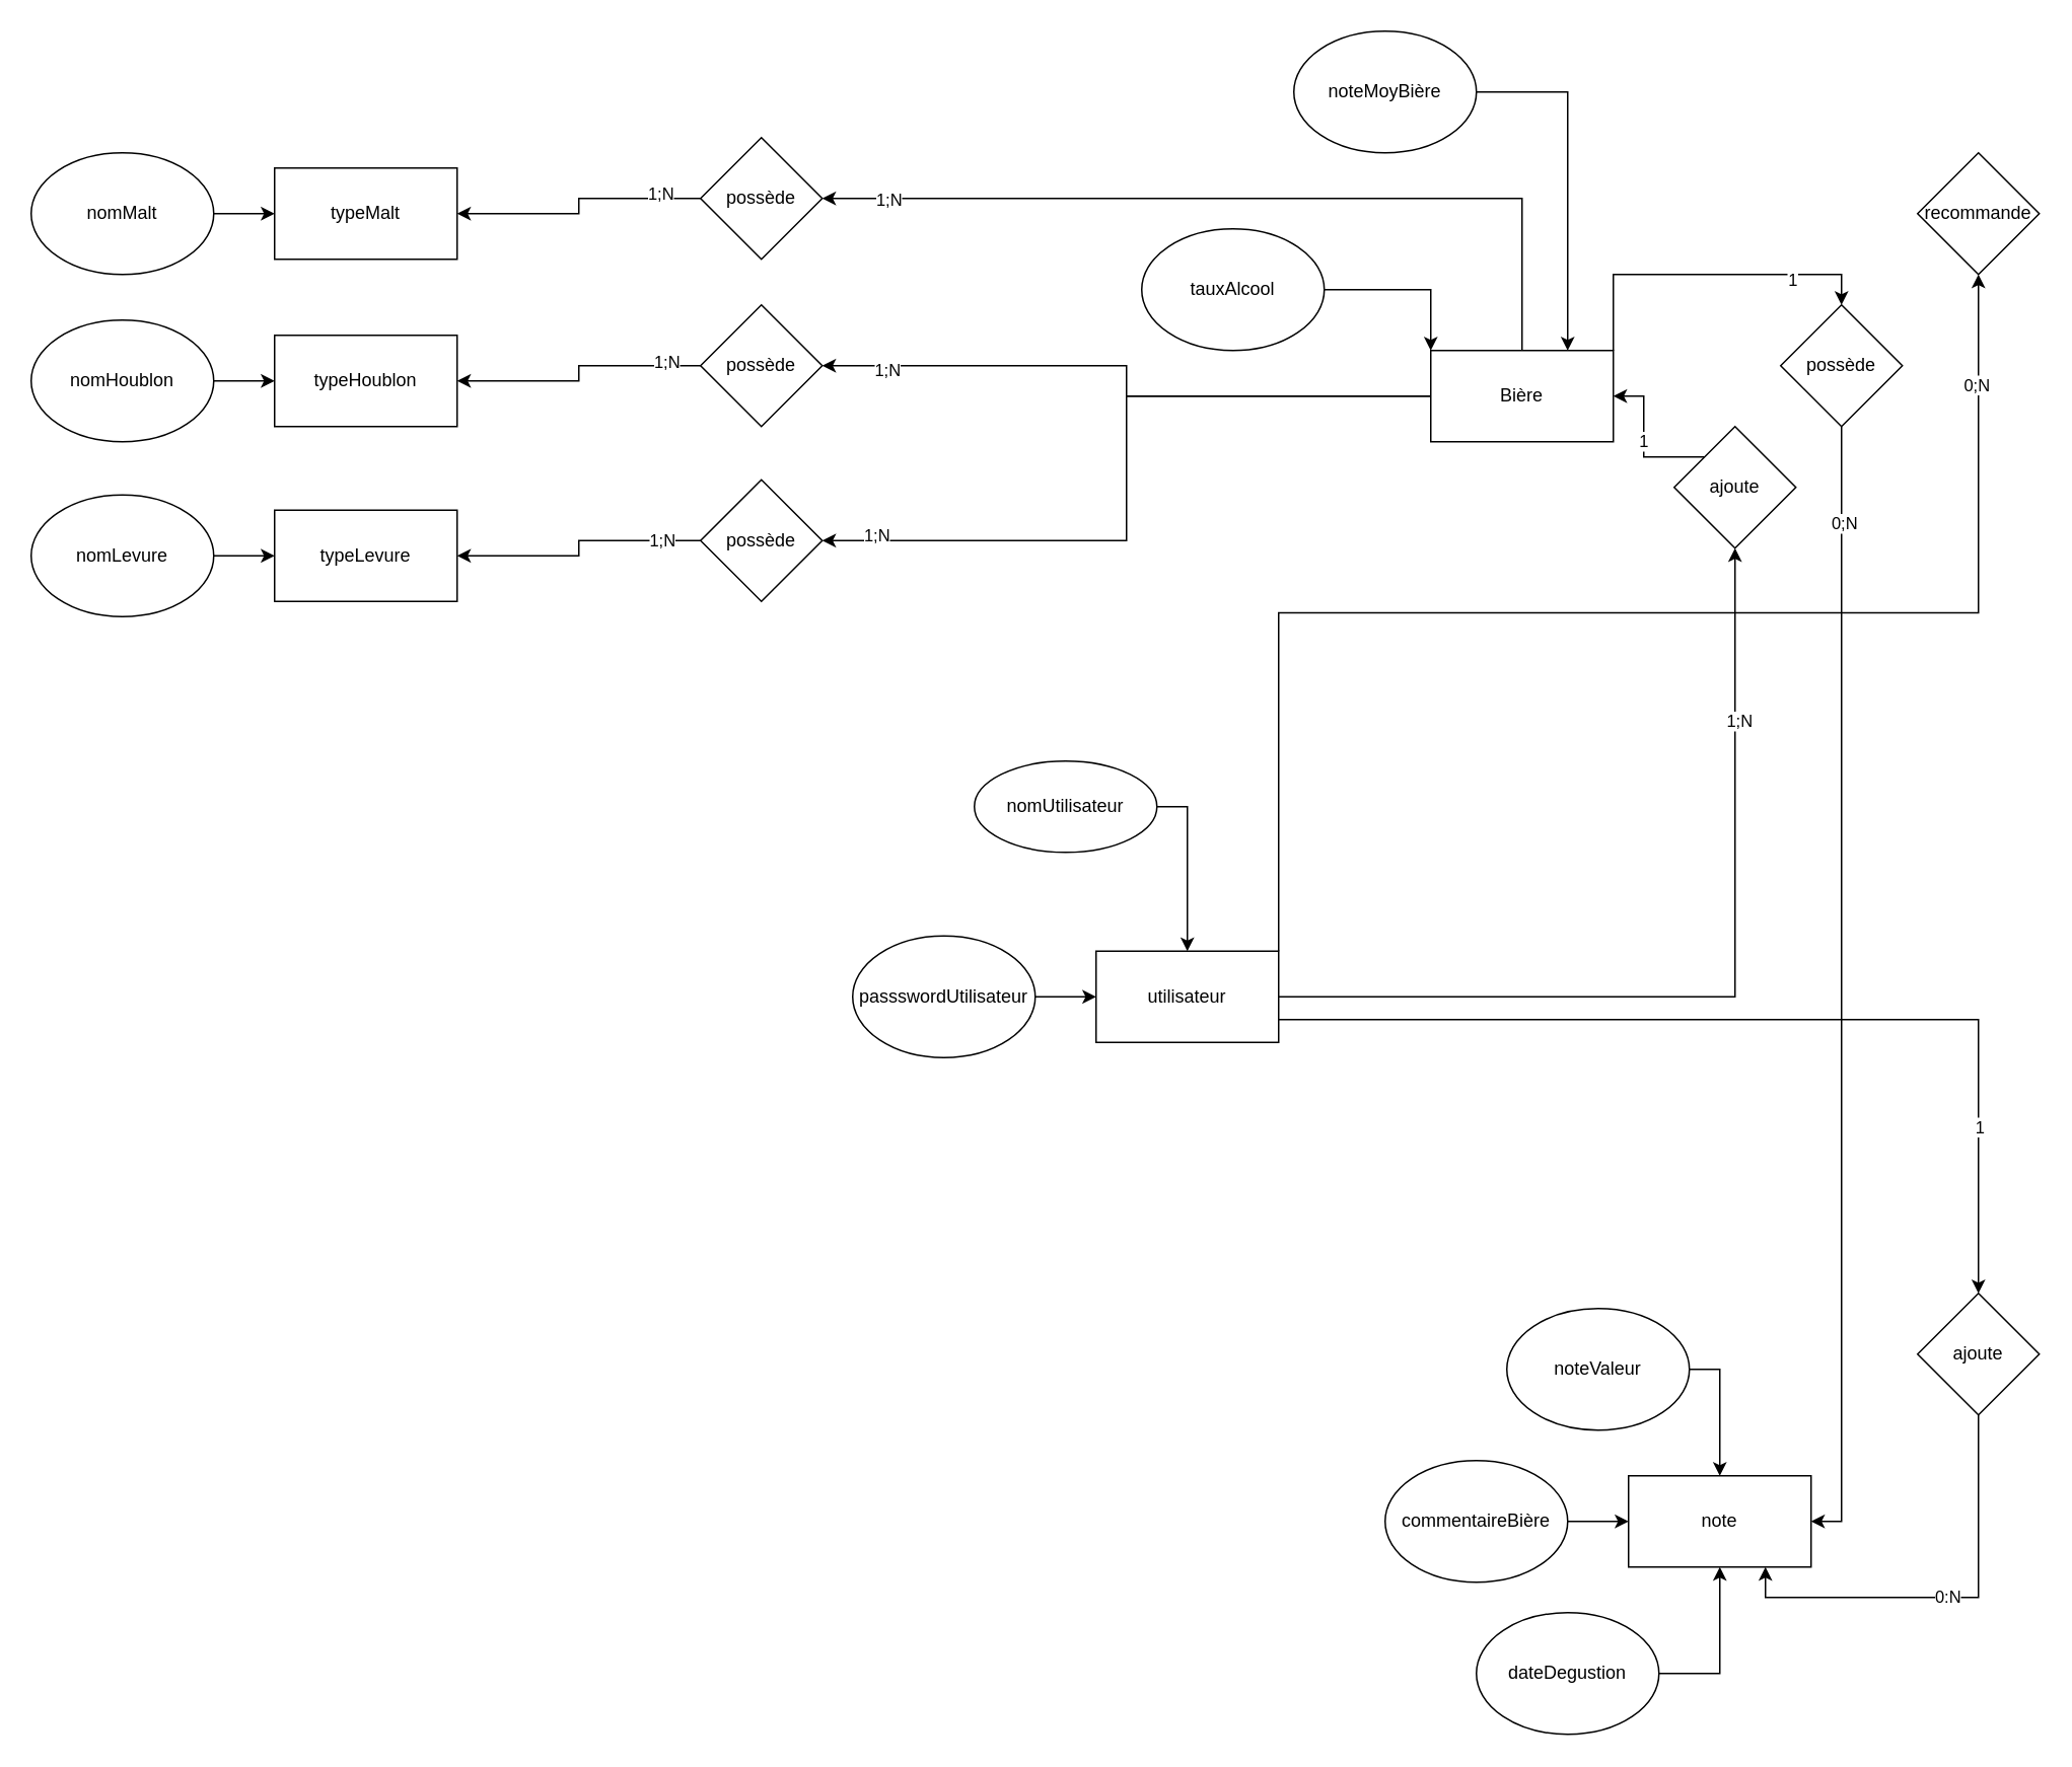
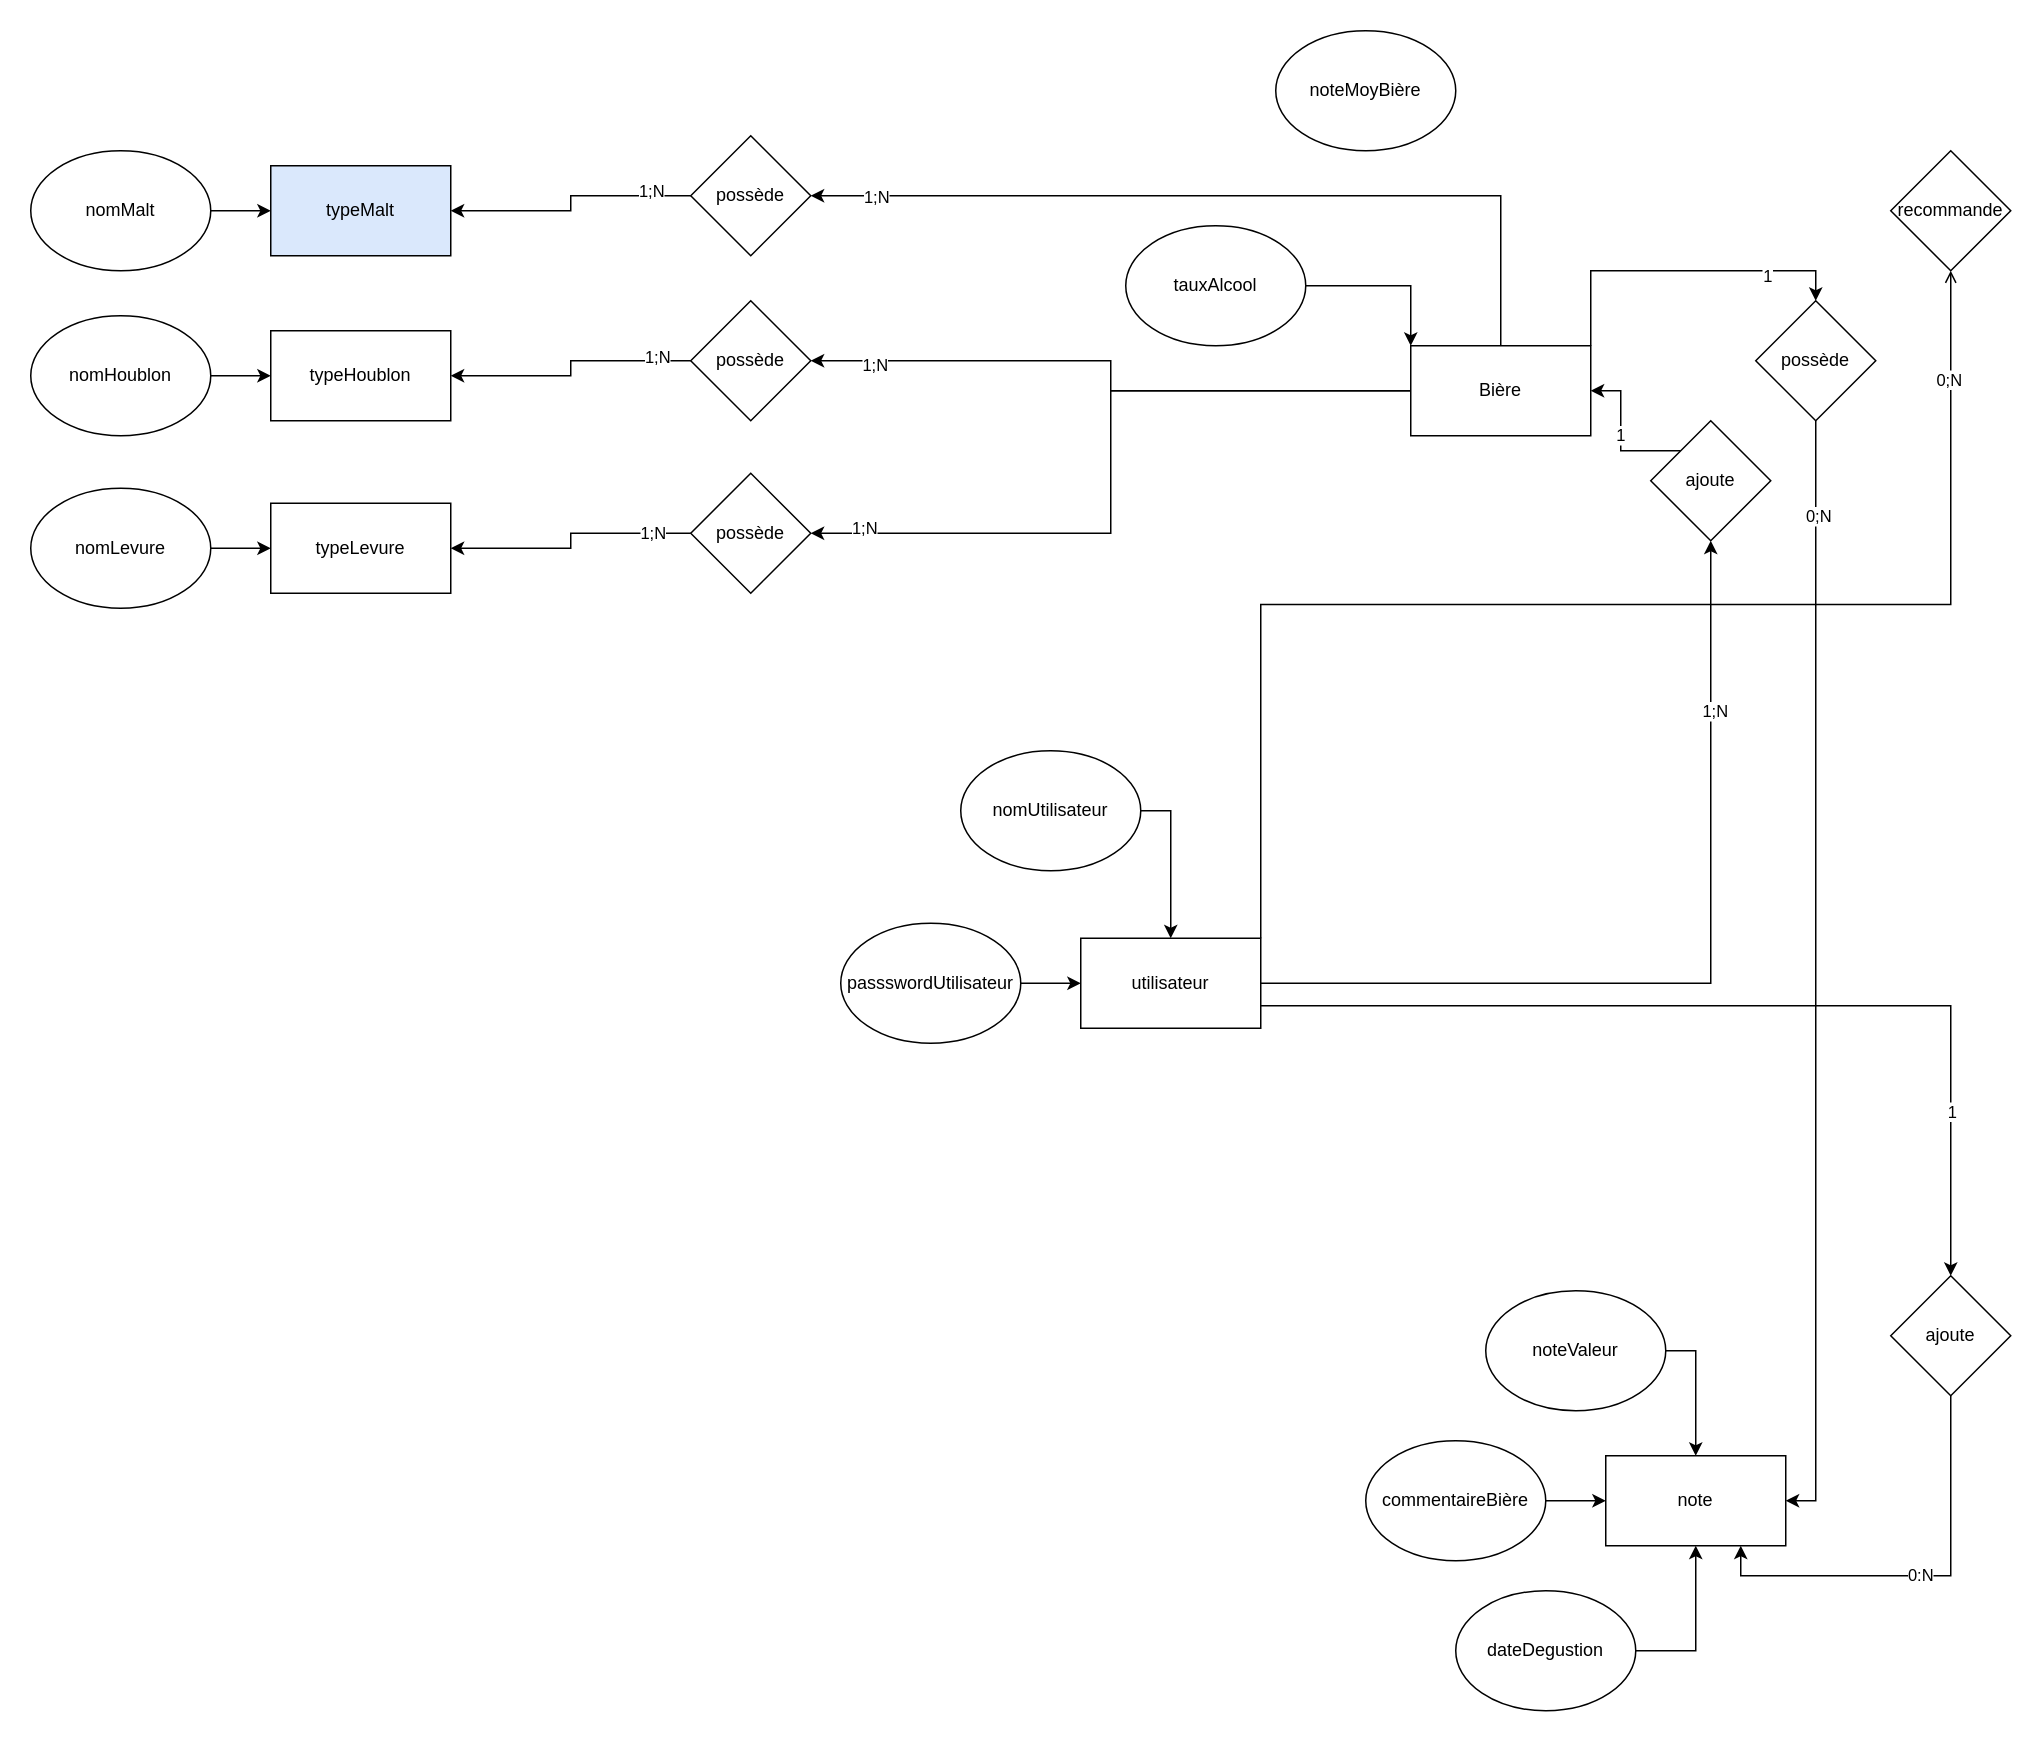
- <mxCell id="22" style="edgeStyle=orthogonalEdgeStyle;rounded=0;orthogonalLoop=1;jettySize=auto;html=1;exitX=1;exitY=0.5;exitDx=0;exitDy=0;entryX=0.75;entryY=0;entryDx=0;entryDy=0;" edge="1" parent="1" source="23" target="19"><mxGeometry relative="1" as="geometry"><mxPoint x="1060" y="70" as="targetPoint" /></mxGeometry></mxCell>
- <mxCell id="2" value="typeMalt" style="rounded=0;whiteSpace=wrap;html=1;" vertex="1" parent="1"><mxGeometry x="180" y="110" width="120" height="60" as="geometry" /></mxCell>
+ <mxCell id="2" value="typeMalt" style="rounded=0;whiteSpace=wrap;html=1;fillColor=#dae8fc;" vertex="1" parent="1"><mxGeometry x="180" y="110" width="120" height="60" as="geometry" /></mxCell>
- <mxCell id="35" style="edgeStyle=orthogonalEdgeStyle;rounded=0;orthogonalLoop=1;jettySize=auto;html=1;exitX=1;exitY=0;exitDx=0;exitDy=0;" edge="1" parent="1" source="37" target="58"><mxGeometry relative="1" as="geometry" /></mxCell>
+ <mxCell id="35" style="edgeStyle=orthogonalEdgeStyle;rounded=0;orthogonalLoop=1;jettySize=auto;html=1;exitX=1;exitY=0;exitDx=0;exitDy=0;endArrow=open;" edge="1" parent="1" source="37" target="58"><mxGeometry relative="1" as="geometry" /></mxCell>
- <mxCell id="41" value="nomUtilisateur" style="ellipse;whiteSpace=wrap;html=1;" vertex="1" parent="1"><mxGeometry x="640" y="500" width="120" height="60" as="geometry" /></mxCell>
+ <mxCell id="41" value="nomUtilisateur" style="ellipse;whiteSpace=wrap;html=1;" vertex="1" parent="1"><mxGeometry x="640" y="500" width="120" height="80" as="geometry" /></mxCell>
